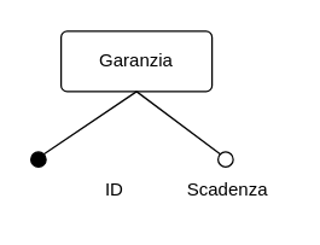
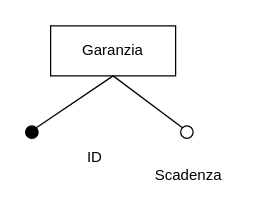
- <mxCell id="2" value="Garanzia" style="rounded=1;arcSize=10;whiteSpace=wrap;html=1;align=center;" vertex="1" parent="1"><mxGeometry x="40" y="20" width="100" height="40" as="geometry" /></mxCell>
+ <mxCell id="2" value="Garanzia" style="arcSize=10;whiteSpace=wrap;html=1;align=center;rounded=0;" vertex="1" parent="1"><mxGeometry x="40" y="20" width="100" height="40" as="geometry" /></mxCell>
- <mxCell id="3" value="Scadenza" style="text;html=1;align=center;verticalAlign=middle;resizable=0;points=[];autosize=1;strokeColor=none;fillColor=none;" vertex="1" parent="1"><mxGeometry x="110" y="110" width="80" height="30" as="geometry" /></mxCell>
+ <mxCell id="3" value="Scadenza" style="text;html=1;align=center;verticalAlign=middle;resizable=0;points=[];autosize=1;strokeColor=none;fillColor=none;" vertex="1" parent="1"><mxGeometry x="110" y="125" width="80" height="30" as="geometry" /></mxCell>
